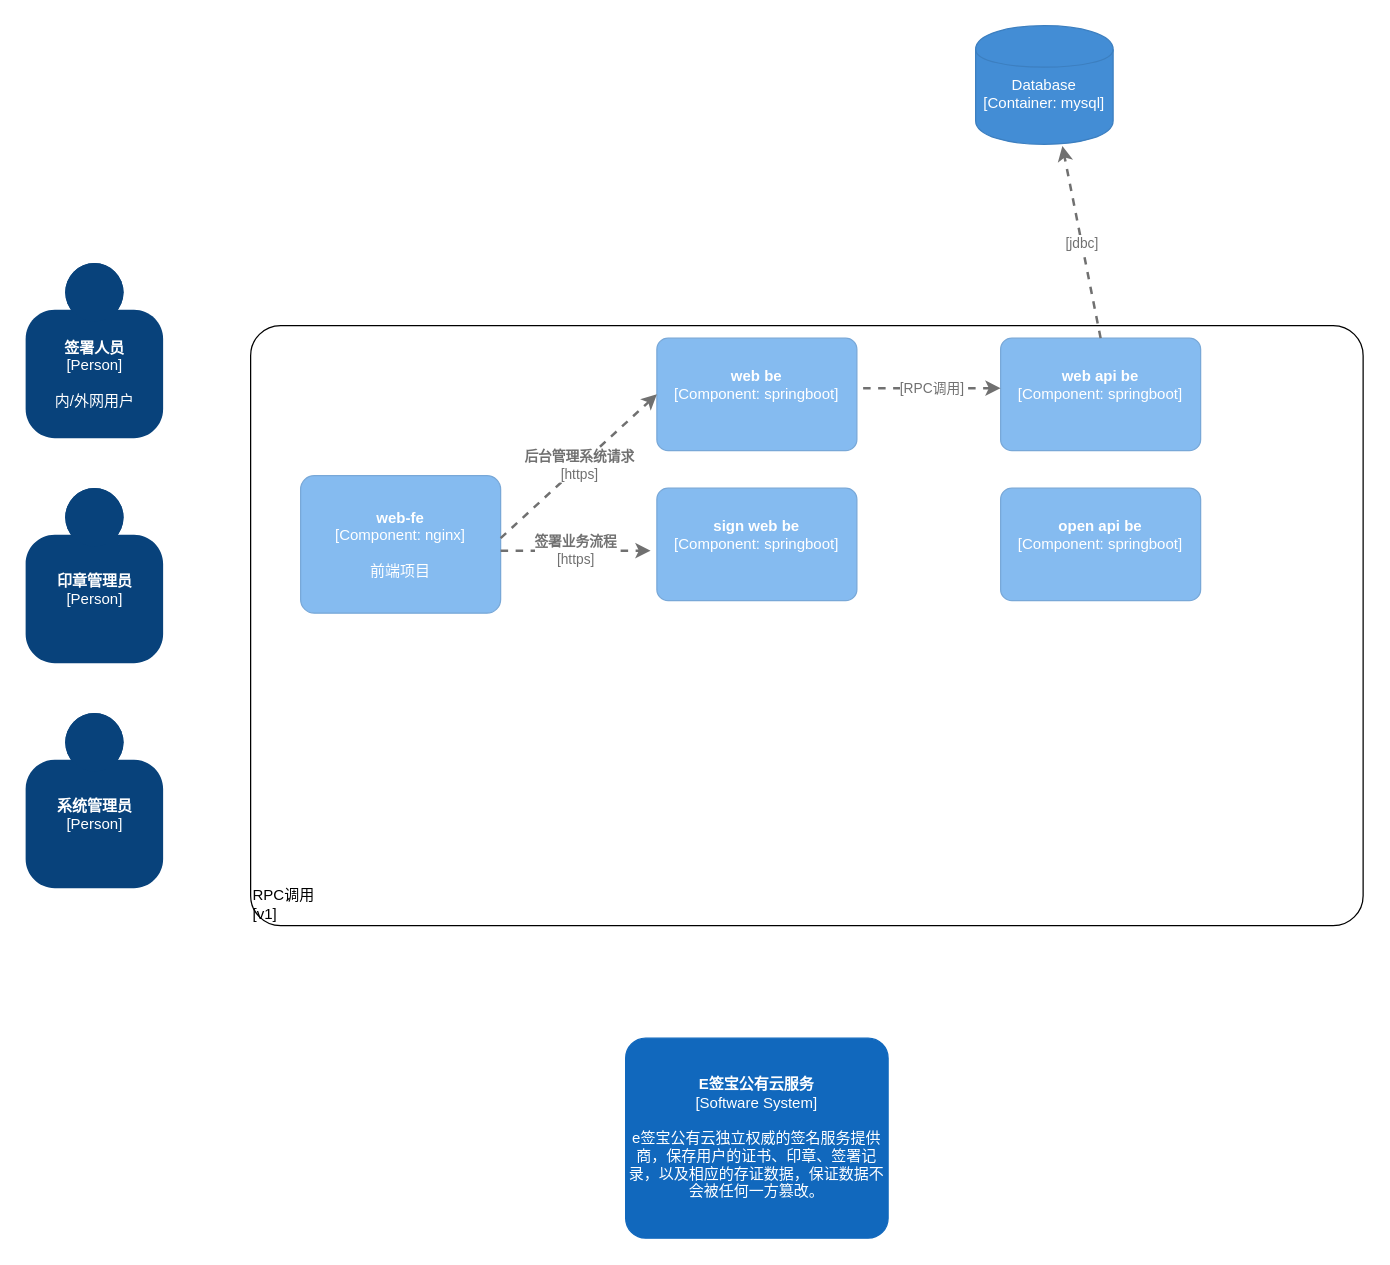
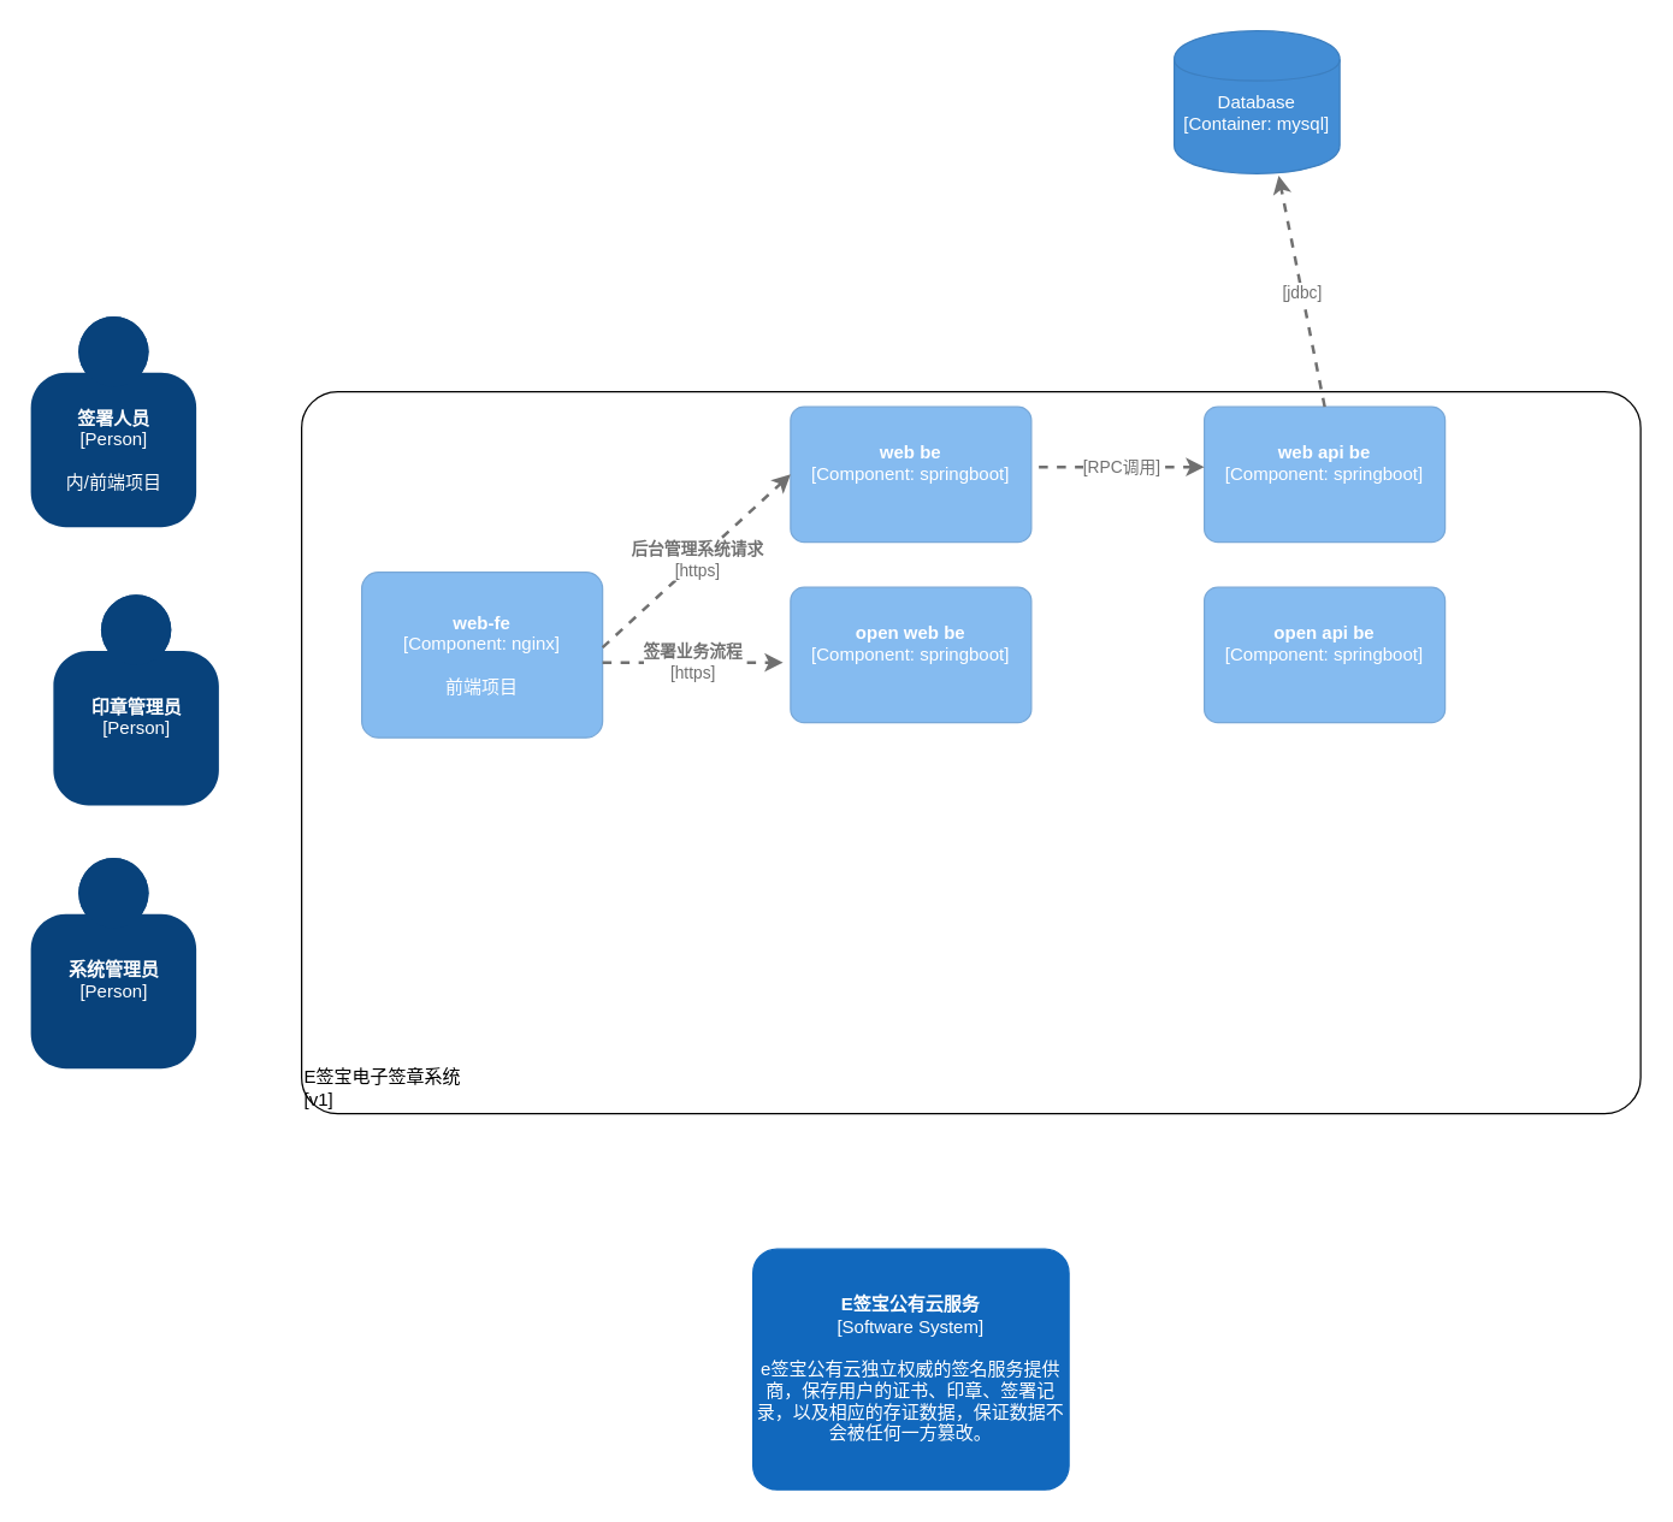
- <mxCell id="16" value="&lt;b&gt;签署人员&lt;/b&gt;&lt;div&gt;[Person]&lt;/div&gt;&lt;br&gt;&lt;div&gt;内/外网用户&lt;/div&gt;" style="html=1;dashed=0;whitespace=wrap;fillColor=#08427b;strokeColor=none;fontColor=#ffffff;shape=mxgraph.c4.person;align=center;metaEdit=1;points=[[0.5,0,0],[1,0.5,0],[1,0.75,0],[0.75,1,0],[0.5,1,0],[0.25,1,0],[0,0.75,0],[0,0.5,0]];metaData={&quot;c4Type&quot;:{&quot;editable&quot;:false}};" vertex="1" parent="1"><mxGeometry x="20" y="210" width="110.0" height="140" as="geometry" /></mxCell>
+ <mxCell id="16" value="&lt;b&gt;签署人员&lt;/b&gt;&lt;div&gt;[Person]&lt;/div&gt;&lt;br&gt;&lt;div&gt;内/前端项目&lt;/div&gt;" style="html=1;dashed=0;whitespace=wrap;fillColor=#08427b;strokeColor=none;fontColor=#ffffff;shape=mxgraph.c4.person;align=center;metaEdit=1;points=[[0.5,0,0],[1,0.5,0],[1,0.75,0],[0.75,1,0],[0.5,1,0],[0.25,1,0],[0,0.75,0],[0,0.5,0]];metaData={&quot;c4Type&quot;:{&quot;editable&quot;:false}};" vertex="1" parent="1"><mxGeometry x="20" y="210" width="110.0" height="140" as="geometry" /></mxCell>
- <mxCell id="8" value="&lt;b&gt;sign web be&lt;/b&gt;&lt;div&gt;[Component: springboot]&lt;/div&gt;&lt;br&gt;&lt;div&gt;&lt;/div&gt;" style="rounded=1;whiteSpace=wrap;html=1;labelBackgroundColor=none;fillColor=#85BBF0;fontColor=#ffffff;align=center;arcSize=10;strokeColor=#78A8D8;metaEdit=1;metaData={&quot;c4Type&quot;:{&quot;editable&quot;:false}};points=[[0.25,0,0],[0.5,0,0],[0.75,0,0],[1,0.25,0],[1,0.5,0],[1,0.75,0],[0.75,1,0],[0.5,1,0],[0.25,1,0],[0,0.75,0],[0,0.5,0],[0,0.25,0]];" vertex="1" parent="1"><mxGeometry x="525" y="390" width="160" height="90" as="geometry" /></mxCell>
+ <mxCell id="8" value="&lt;b&gt;open web be&lt;/b&gt;&lt;div&gt;[Component: springboot]&lt;/div&gt;&lt;br&gt;&lt;div&gt;&lt;/div&gt;" style="rounded=1;whiteSpace=wrap;html=1;labelBackgroundColor=none;fillColor=#85BBF0;fontColor=#ffffff;align=center;arcSize=10;strokeColor=#78A8D8;metaEdit=1;metaData={&quot;c4Type&quot;:{&quot;editable&quot;:false}};points=[[0.25,0,0],[0.5,0,0],[0.75,0,0],[1,0.25,0],[1,0.5,0],[1,0.75,0],[0.75,1,0],[0.5,1,0],[0.25,1,0],[0,0.75,0],[0,0.5,0],[0,0.25,0]];" vertex="1" parent="1"><mxGeometry x="525" y="390" width="160" height="90" as="geometry" /></mxCell>
- <mxCell id="2" value="&lt;b&gt;印章管理员&lt;/b&gt;&lt;div&gt;[Person]&lt;/div&gt;&lt;br&gt;&lt;div&gt;&lt;/div&gt;" style="html=1;dashed=0;whitespace=wrap;fillColor=#08427b;strokeColor=none;fontColor=#ffffff;shape=mxgraph.c4.person;align=center;metaEdit=1;points=[[0.5,0,0],[1,0.5,0],[1,0.75,0],[0.75,1,0],[0.5,1,0],[0.25,1,0],[0,0.75,0],[0,0.5,0]];metaData={&quot;c4Type&quot;:{&quot;editable&quot;:false}};" vertex="1" parent="1"><mxGeometry x="20" y="390" width="110.0" height="140" as="geometry" /></mxCell>
+ <mxCell id="2" value="&lt;b&gt;印章管理员&lt;/b&gt;&lt;div&gt;[Person]&lt;/div&gt;&lt;br&gt;&lt;div&gt;&lt;/div&gt;" style="html=1;dashed=0;whitespace=wrap;fillColor=#08427b;strokeColor=none;fontColor=#ffffff;shape=mxgraph.c4.person;align=center;metaEdit=1;points=[[0.5,0,0],[1,0.5,0],[1,0.75,0],[0.75,1,0],[0.5,1,0],[0.25,1,0],[0,0.75,0],[0,0.5,0]];metaData={&quot;c4Type&quot;:{&quot;editable&quot;:false}};" vertex="1" parent="1"><mxGeometry x="35" y="395" width="110.0" height="140" as="geometry" /></mxCell>
- <mxCell id="4" value="&lt;div style=&quot;text-align: left&quot;&gt;RPC调用&lt;/div&gt;&lt;div style=&quot;text-align: left&quot;&gt;[v1]&lt;/div&gt;" style="rounded=1;whiteSpace=wrap;html=1;labelBackgroundColor=none;fillColor=#ffffff;fontColor=#000000;align=left;arcSize=5;strokeColor=#000000;verticalAlign=bottom;metaEdit=1;metaData={&quot;c4Type&quot;:{&quot;editable&quot;:false}};points=[[0.25,0,0],[0.5,0,0],[0.75,0,0],[1,0.25,0],[1,0.5,0],[1,0.75,0],[0.75,1,0],[0.5,1,0],[0.25,1,0],[0,0.75,0],[0,0.5,0],[0,0.25,0]];" vertex="1" parent="1"><mxGeometry x="200" y="260" width="890" height="480" as="geometry" /></mxCell>
+ <mxCell id="4" value="&lt;div style=&quot;text-align: left&quot;&gt;E签宝电子签章系统&lt;/div&gt;&lt;div style=&quot;text-align: left&quot;&gt;[v1]&lt;/div&gt;" style="rounded=1;whiteSpace=wrap;html=1;labelBackgroundColor=none;fillColor=#ffffff;fontColor=#000000;align=left;arcSize=5;strokeColor=#000000;verticalAlign=bottom;metaEdit=1;metaData={&quot;c4Type&quot;:{&quot;editable&quot;:false}};points=[[0.25,0,0],[0.5,0,0],[0.75,0,0],[1,0.25,0],[1,0.5,0],[1,0.75,0],[0.75,1,0],[0.5,1,0],[0.25,1,0],[0,0.75,0],[0,0.5,0],[0,0.25,0]];" vertex="1" parent="1"><mxGeometry x="200" y="260" width="890" height="480" as="geometry" /></mxCell>
